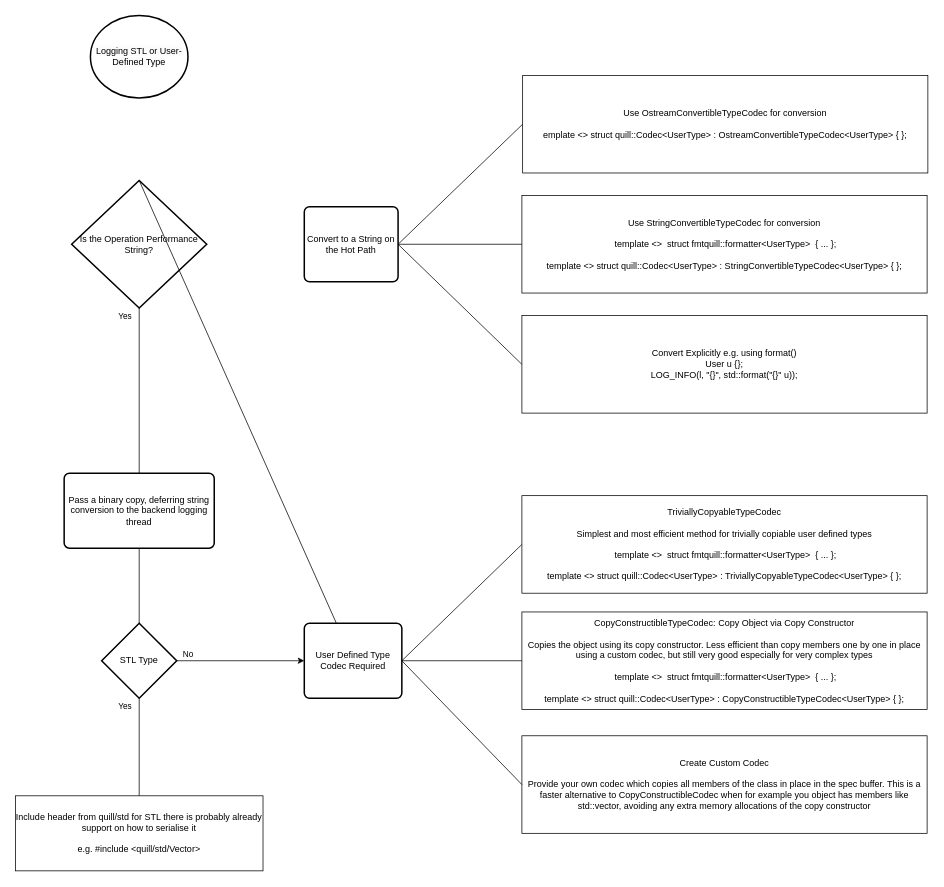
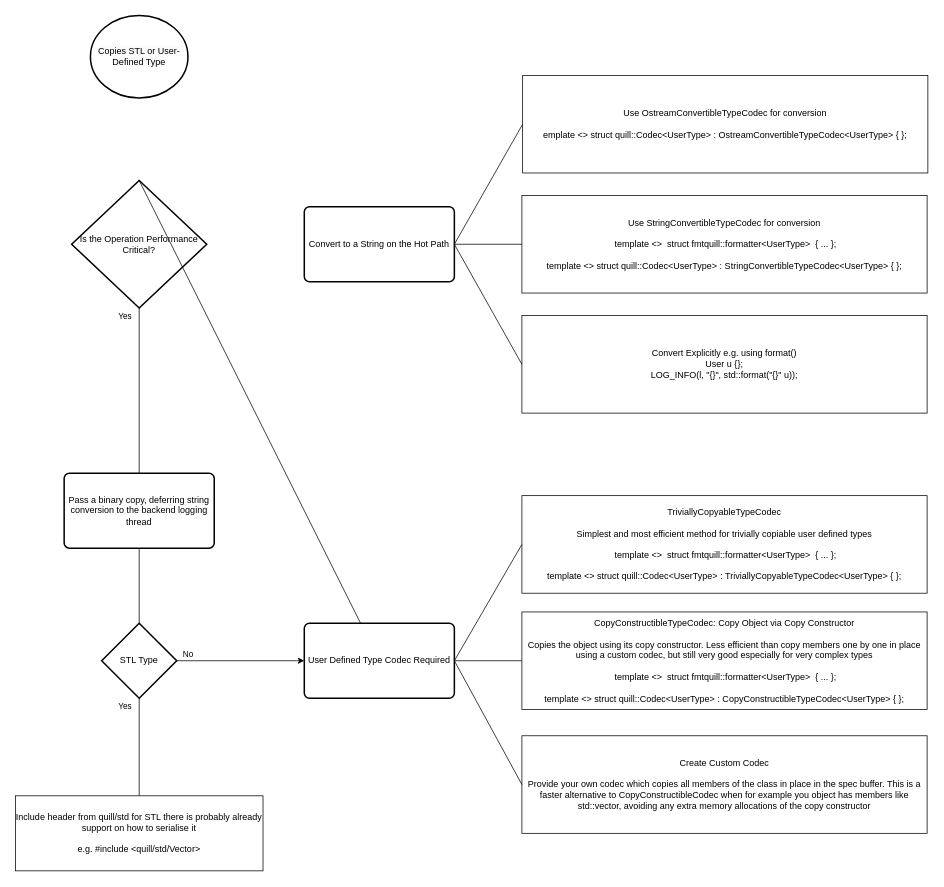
- <mxCell id="5" value="&lt;span style=&quot;caret-color: rgb(0, 0, 0); color: rgb(0, 0, 0); font-family: Helvetica; font-size: 12px; font-style: normal; font-variant-caps: normal; font-weight: 400; letter-spacing: normal; orphans: auto; text-align: center; text-indent: 0px; text-transform: none; white-space: normal; widows: auto; word-spacing: 0px; -webkit-text-stroke-width: 0px; background-color: rgb(251, 251, 251); text-decoration: none; display: inline !important; float: none;&quot;&gt;Logging STL or User-Defined Type&lt;/span&gt;" style="strokeWidth=2;html=1;shape=mxgraph.flowchart.start_1;whiteSpace=wrap;" parent="1" vertex="1"><mxGeometry x="120" y="20" width="130" height="110" as="geometry" /></mxCell>
+ <mxCell id="5" value="&lt;span style=&quot;caret-color: rgb(0, 0, 0); color: rgb(0, 0, 0); font-family: Helvetica; font-size: 12px; font-style: normal; font-variant-caps: normal; font-weight: 400; letter-spacing: normal; orphans: auto; text-align: center; text-indent: 0px; text-transform: none; white-space: normal; widows: auto; word-spacing: 0px; -webkit-text-stroke-width: 0px; background-color: rgb(251, 251, 251); text-decoration: none; display: inline !important; float: none;&quot;&gt;Copies STL or User-Defined Type&lt;/span&gt;" style="strokeWidth=2;html=1;shape=mxgraph.flowchart.start_1;whiteSpace=wrap;" parent="1" vertex="1"><mxGeometry x="120" y="20" width="130" height="110" as="geometry" /></mxCell>
- <mxCell id="2" value="Is the Operation Performance String?" style="strokeWidth=2;html=1;shape=mxgraph.flowchart.decision;whiteSpace=wrap;" parent="1" vertex="1"><mxGeometry x="95" y="240" width="180" height="170" as="geometry" /></mxCell>
+ <mxCell id="2" value="Is the Operation Performance Critical?" style="strokeWidth=2;html=1;shape=mxgraph.flowchart.decision;whiteSpace=wrap;" parent="1" vertex="1"><mxGeometry x="95" y="240" width="180" height="170" as="geometry" /></mxCell>
- <mxCell id="4" value="Convert to a String on the Hot Path" style="rounded=1;whiteSpace=wrap;html=1;absoluteArcSize=1;arcSize=14;strokeWidth=2;" parent="1" vertex="1"><mxGeometry x="405" y="275" width="125" height="100" as="geometry" /></mxCell>
+ <mxCell id="4" value="Convert to a String on the Hot Path" style="rounded=1;whiteSpace=wrap;html=1;absoluteArcSize=1;arcSize=14;strokeWidth=2;" parent="1" vertex="1"><mxGeometry x="405" y="275" width="200" height="100" as="geometry" /></mxCell>
- <mxCell id="23" value="User Defined Type Codec Required" style="rounded=1;whiteSpace=wrap;html=1;absoluteArcSize=1;arcSize=14;strokeWidth=2;" parent="1" vertex="1"><mxGeometry x="405" y="830" width="130" height="100" as="geometry" /></mxCell>
+ <mxCell id="23" value="User Defined Type Codec Required" style="rounded=1;whiteSpace=wrap;html=1;absoluteArcSize=1;arcSize=14;strokeWidth=2;" parent="1" vertex="1"><mxGeometry x="405" y="830" width="200" height="100" as="geometry" /></mxCell>
